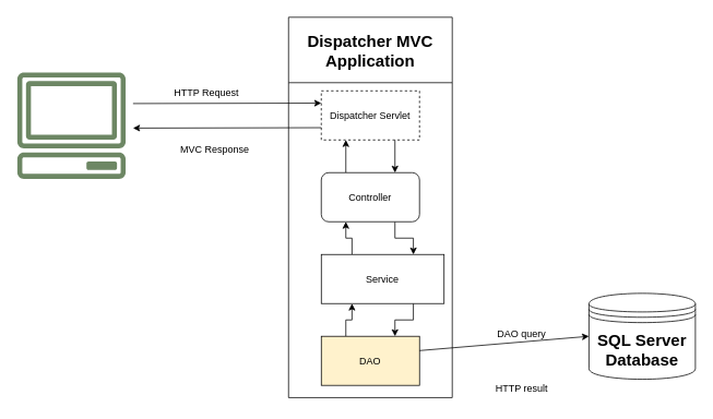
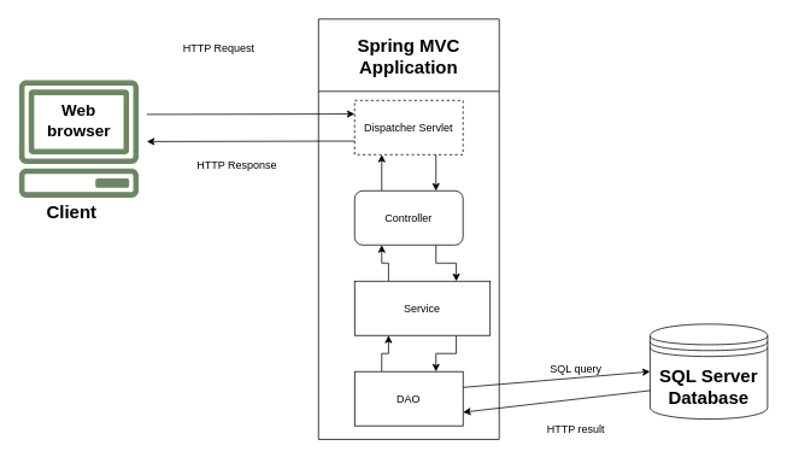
- <mxCell id="5" value="&lt;font style=&quot;font-size: 20px;&quot;&gt;Dispatcher MVC Application&lt;/font&gt;" style="swimlane;whiteSpace=wrap;html=1;startSize=80;" vertex="1" parent="1"><mxGeometry x="352" y="20.5" width="200" height="465" as="geometry" /></mxCell>
+ <mxCell id="5" value="&lt;font style=&quot;font-size: 20px;&quot;&gt;Spring MVC Application&lt;/font&gt;" style="swimlane;whiteSpace=wrap;html=1;startSize=80;" vertex="1" parent="1"><mxGeometry x="352" y="20.5" width="200" height="465" as="geometry" /></mxCell>
- <mxCell id="20" value="HTTP Request" style="text;html=1;align=center;verticalAlign=middle;whiteSpace=wrap;rounded=0;" vertex="1" parent="1"><mxGeometry x="192" y="98" width="120" height="30" as="geometry" /></mxCell>
+ <mxCell id="20" value="HTTP Request" style="text;html=1;align=center;verticalAlign=middle;whiteSpace=wrap;rounded=0;" vertex="1" parent="1"><mxGeometry x="182" y="38" width="120" height="30" as="geometry" /></mxCell>
+ <mxCell id="4" value="&lt;font style=&quot;font-size: 18px;&quot;&gt;&lt;b&gt;Web browser&lt;/b&gt;&lt;/font&gt;" style="text;html=1;align=center;verticalAlign=middle;whiteSpace=wrap;rounded=0;" vertex="1" parent="1"><mxGeometry x="48.72" y="118" width="76.25" height="30" as="geometry" /></mxCell>
- <mxCell id="19" value="MVC Response" style="text;html=1;align=center;verticalAlign=middle;whiteSpace=wrap;rounded=0;" vertex="1" parent="1"><mxGeometry x="212" y="168" width="100" height="30" as="geometry" /></mxCell>
+ <mxCell id="19" value="HTTP Response" style="text;html=1;align=center;verticalAlign=middle;whiteSpace=wrap;rounded=0;" vertex="1" parent="1"><mxGeometry x="212" y="168" width="100" height="30" as="geometry" /></mxCell>
+ <mxCell id="3" value="&lt;font style=&quot;font-size: 20px;&quot;&gt;&lt;b&gt;Client&lt;/b&gt;&lt;/font&gt;" style="text;html=1;align=center;verticalAlign=middle;whiteSpace=wrap;rounded=0;" vertex="1" parent="1"><mxGeometry x="48.72" y="218" width="60" height="30" as="geometry" /></mxCell>
- <mxCell id="23" value="DAO query" style="text;html=1;align=center;verticalAlign=middle;whiteSpace=wrap;rounded=0;" vertex="1" parent="1"><mxGeometry x="586" y="393" width="102" height="30" as="geometry" /></mxCell>
+ <mxCell id="23" value="SQL query" style="text;html=1;align=center;verticalAlign=middle;whiteSpace=wrap;rounded=0;" vertex="1" parent="1"><mxGeometry x="586" y="393" width="102" height="30" as="geometry" /></mxCell>
- <mxCell id="14" value="DAO" style="rounded=0;whiteSpace=wrap;html=1;fillColor=#fff2cc;" vertex="1" parent="5"><mxGeometry x="40" y="390" width="120" height="60" as="geometry" /></mxCell>
+ <mxCell id="14" value="DAO" style="rounded=0;whiteSpace=wrap;html=1;" vertex="1" parent="5"><mxGeometry x="40" y="390" width="120" height="60" as="geometry" /></mxCell>
+ <mxCell id="21" value="" style="endArrow=none;html=1;rounded=0;exitX=1;exitY=0.75;exitDx=0;exitDy=0;entryX=0;entryY=0.7;entryDx=0;entryDy=0;startArrow=classic;startFill=1;endFill=0;" edge="1" parent="1" source="14" target="16"><mxGeometry width="50" height="50" relative="1" as="geometry"><mxPoint x="462" y="258" as="sourcePoint" /><mxPoint x="512" as="targetPoint" y="208" /></mxGeometry></mxCell>
